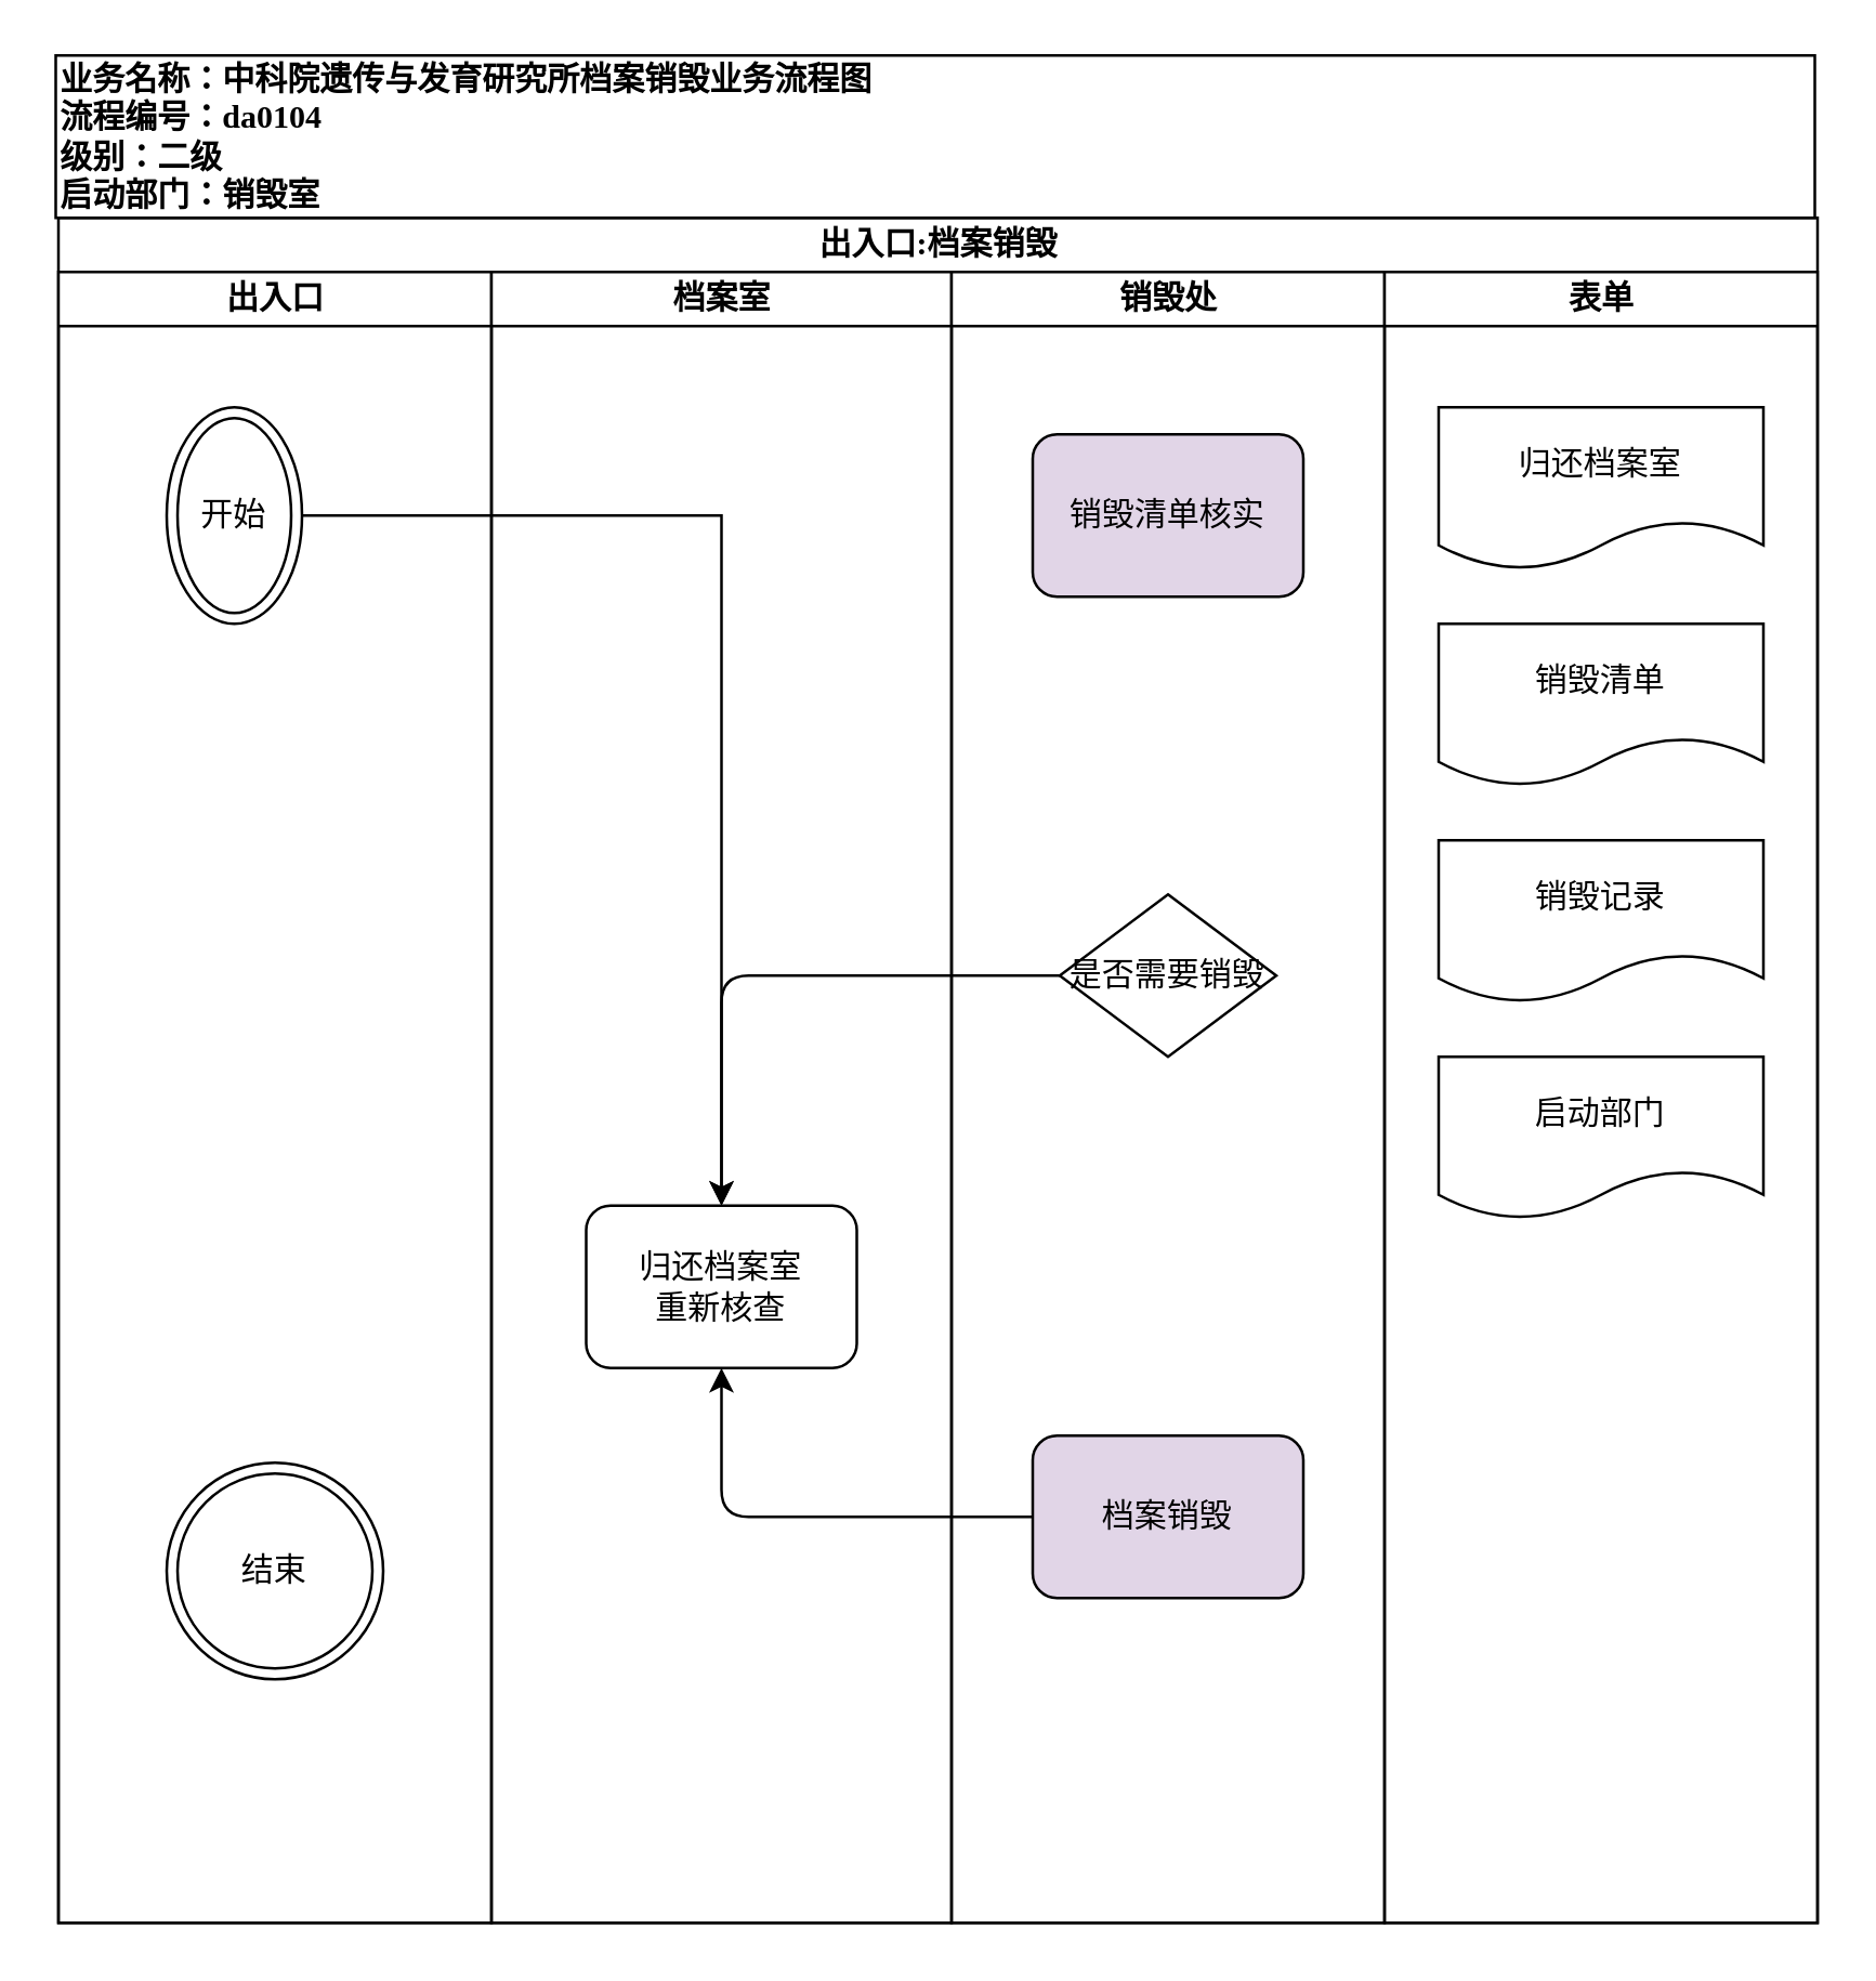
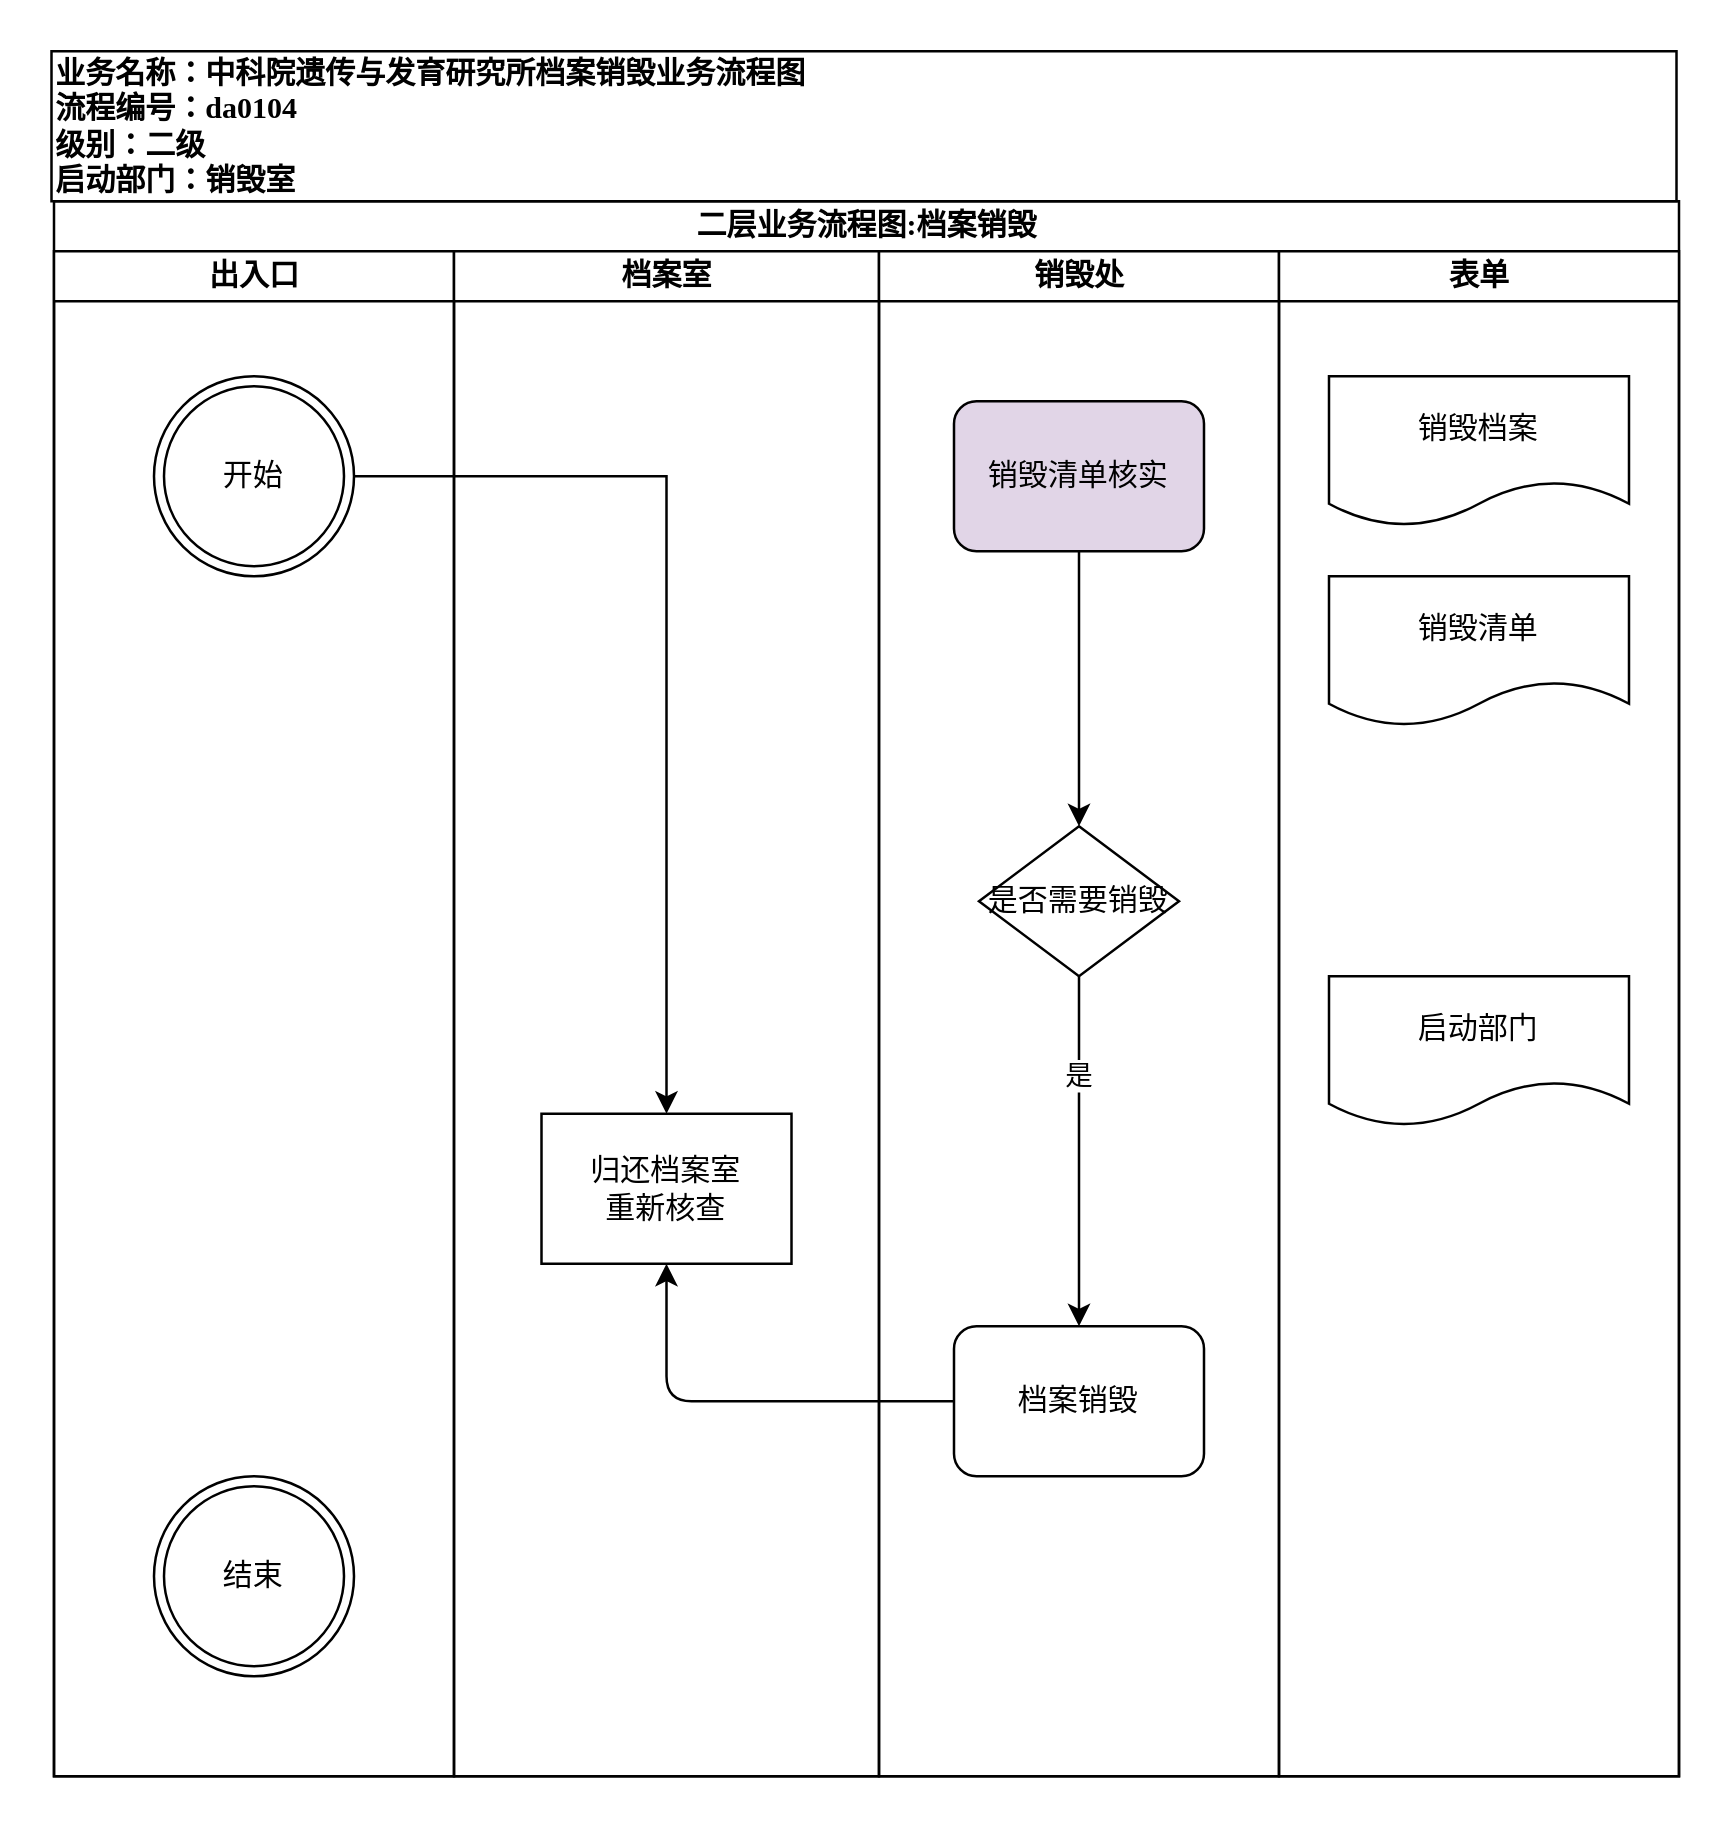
- <mxCell id="2" value="出入口:档案销毁" style="swimlane;html=1;childLayout=stackLayout;startSize=20;rounded=0;shadow=0;labelBackgroundColor=none;strokeWidth=1;fontFamily=Verdana;fontSize=12;align=center;verticalAlign=middle;swimlaneFillColor=none;" parent="1" vertex="1"><mxGeometry x="21" y="80" width="650" height="630" as="geometry" /></mxCell>
+ <mxCell id="2" value="二层业务流程图:档案销毁" style="swimlane;html=1;childLayout=stackLayout;startSize=20;rounded=0;shadow=0;labelBackgroundColor=none;strokeWidth=1;fontFamily=Verdana;fontSize=12;align=center;verticalAlign=middle;swimlaneFillColor=none;" parent="1" vertex="1"><mxGeometry x="21" y="80" width="650" height="630" as="geometry" /></mxCell>
- <mxCell id="16" value="归还档案室" style="shape=document;whiteSpace=wrap;html=1;boundedLbl=1;fontSize=12;verticalAlign=middle;" parent="15" vertex="1"><mxGeometry x="20" y="50" width="120" height="60" as="geometry" /></mxCell>
+ <mxCell id="16" value="销毁档案" style="shape=document;whiteSpace=wrap;html=1;boundedLbl=1;fontSize=12;verticalAlign=middle;" parent="15" vertex="1"><mxGeometry x="20" y="50" width="120" height="60" as="geometry" /></mxCell>
- <mxCell id="4" value="开始" style="ellipse;shape=doubleEllipse;whiteSpace=wrap;html=1;aspect=fixed;fontSize=12;verticalAlign=middle;" parent="3" vertex="1"><mxGeometry x="40" y="50" width="50" height="80" as="geometry" /></mxCell>
+ <mxCell id="4" value="开始" style="ellipse;shape=doubleEllipse;whiteSpace=wrap;html=1;aspect=fixed;fontSize=12;verticalAlign=middle;" parent="3" vertex="1"><mxGeometry x="40" y="50" width="80" height="80" as="geometry" /></mxCell>
+ <mxCell id="10" style="edgeStyle=orthogonalEdgeStyle;rounded=0;orthogonalLoop=1;jettySize=auto;html=1;entryX=0.5;entryY=0;entryDx=0;entryDy=0;" parent="8" source="11" target="12" edge="1"><mxGeometry relative="1" as="geometry" /></mxCell>
- <mxCell id="17" value="销毁记录" style="shape=document;whiteSpace=wrap;html=1;boundedLbl=1;fontSize=12;verticalAlign=middle;" parent="15" vertex="1"><mxGeometry x="20" y="210" width="120" height="60" as="geometry" /></mxCell>
- <mxCell id="21" style="edgeStyle=orthogonalEdgeStyle;rounded=1;orthogonalLoop=1;jettySize=auto;html=1;entryX=0.5;entryY=0;entryDx=0;entryDy=0;" parent="2" source="12" target="7" edge="1"><mxGeometry relative="1" as="geometry"><mxPoint x="229" y="430" as="targetPoint" /><Array as="points"><mxPoint x="245" y="280" /></Array></mxGeometry></mxCell>
+ <mxCell id="13" style="edgeStyle=orthogonalEdgeStyle;rounded=1;orthogonalLoop=1;jettySize=auto;html=1;entryX=0.5;entryY=0;entryDx=0;entryDy=0;" parent="8" source="12" target="9" edge="1"><mxGeometry relative="1" as="geometry"><mxPoint x="-41" y="490" as="targetPoint" /><Array as="points"><mxPoint x="79" y="430" /></Array></mxGeometry></mxCell>
+ <mxCell id="14" value="是" style="edgeLabel;html=1;align=center;verticalAlign=middle;resizable=0;points=[];" parent="13" vertex="1" connectable="0"><mxGeometry x="-0.438" y="-1" relative="1" as="geometry"><mxPoint as="offset" /></mxGeometry></mxCell>
- <mxCell id="7" value="归还档案室&lt;br&gt;重新核查" style="rounded=1;whiteSpace=wrap;html=1;shadow=0;labelBackgroundColor=none;strokeWidth=1;fontFamily=Verdana;fontSize=12;align=center;verticalAlign=middle;" parent="6" vertex="1"><mxGeometry x="35" y="345" width="100" height="60" as="geometry" /></mxCell>
+ <mxCell id="7" value="归还档案室&lt;br&gt;重新核查" style="whiteSpace=wrap;html=1;shadow=0;labelBackgroundColor=none;strokeWidth=1;fontFamily=Verdana;fontSize=12;align=center;verticalAlign=middle;rounded=0;" parent="6" vertex="1"><mxGeometry x="35" y="345" width="100" height="60" as="geometry" /></mxCell>
- <mxCell id="9" value="档案销毁" style="rounded=1;whiteSpace=wrap;html=1;shadow=0;labelBackgroundColor=none;strokeWidth=1;fontFamily=Verdana;fontSize=12;align=center;verticalAlign=middle;fillColor=#e1d5e7;" parent="8" vertex="1"><mxGeometry x="30" y="430" width="100" height="60" as="geometry" /></mxCell>
+ <mxCell id="9" value="档案销毁" style="rounded=1;whiteSpace=wrap;html=1;shadow=0;labelBackgroundColor=none;strokeWidth=1;fontFamily=Verdana;fontSize=12;align=center;verticalAlign=middle;" parent="8" vertex="1"><mxGeometry x="30" y="430" width="100" height="60" as="geometry" /></mxCell>
- <mxCell id="5" value="结束" style="ellipse;shape=doubleEllipse;whiteSpace=wrap;html=1;aspect=fixed;fontSize=12;verticalAlign=middle;" parent="3" vertex="1"><mxGeometry x="40" y="440" width="80" height="80" as="geometry" /></mxCell>
+ <mxCell id="5" value="结束" style="ellipse;shape=doubleEllipse;whiteSpace=wrap;html=1;aspect=fixed;fontSize=12;verticalAlign=middle;" parent="3" vertex="1"><mxGeometry x="40" y="490" width="80" height="80" as="geometry" /></mxCell>
